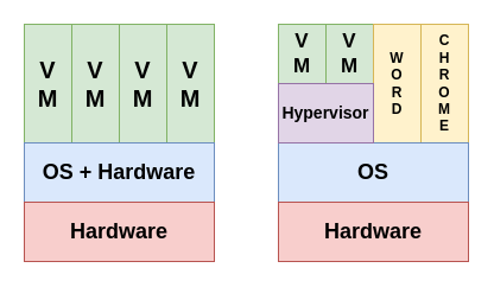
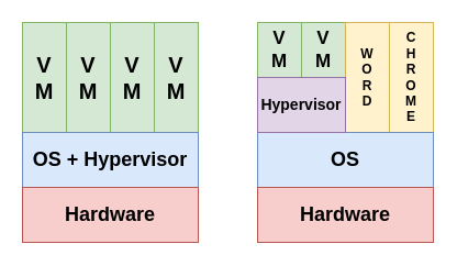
- <mxCell id="12" value="&lt;b&gt;&lt;font style=&quot;font-size: 18px;&quot;&gt;OS + Hardware&lt;/font&gt;&lt;/b&gt;" style="text;html=1;strokeColor=#6c8ebf;fillColor=#dae8fc;align=center;verticalAlign=middle;whiteSpace=wrap;rounded=0;" vertex="1" parent="1"><mxGeometry x="20" y="120" width="160" height="50" as="geometry" /></mxCell>
+ <mxCell id="12" value="&lt;b&gt;&lt;font style=&quot;font-size: 18px;&quot;&gt;OS + Hypervisor&lt;/font&gt;&lt;/b&gt;" style="text;html=1;strokeColor=#6c8ebf;fillColor=#dae8fc;align=center;verticalAlign=middle;whiteSpace=wrap;rounded=0;" vertex="1" parent="1"><mxGeometry x="20" y="120" width="160" height="50" as="geometry" /></mxCell>
